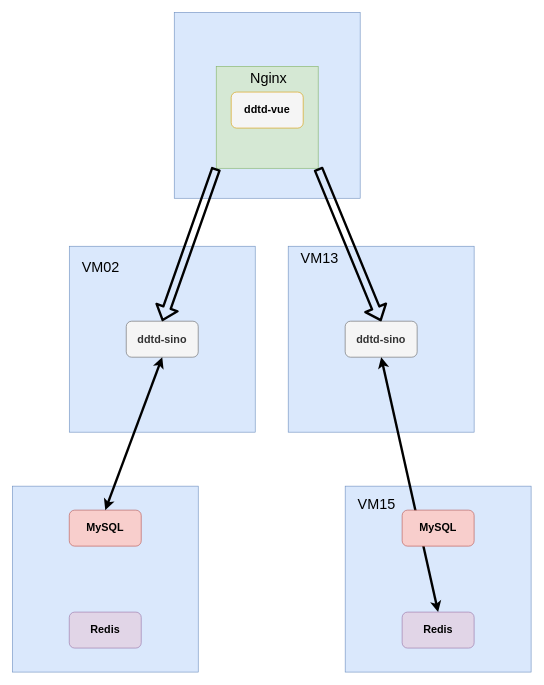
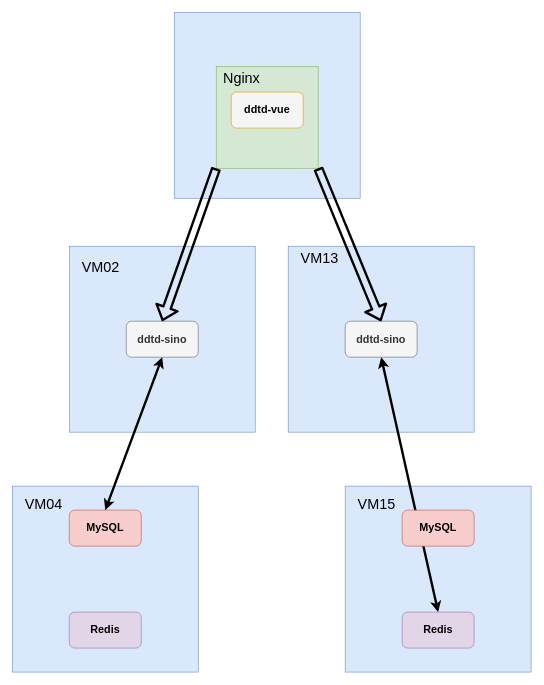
- <mxCell id="14" value="&lt;font style=&quot;font-size: 24px&quot;&gt;Nginx&lt;/font&gt;" style="text;html=1;strokeColor=none;fillColor=none;align=center;verticalAlign=middle;whiteSpace=wrap;rounded=0;" vertex="1" parent="10"><mxGeometry x="115" y="100" width="85" height="20" as="geometry" /></mxCell>
+ <mxCell id="14" value="&lt;font style=&quot;font-size: 24px&quot;&gt;Nginx&lt;/font&gt;" style="text;html=1;strokeColor=none;fillColor=none;align=center;verticalAlign=middle;whiteSpace=wrap;rounded=0;" vertex="1" parent="10"><mxGeometry x="70" y="100" width="85" height="20" as="geometry" /></mxCell>
+ <mxCell id="23" value="&lt;font style=&quot;font-size: 24px&quot;&gt;VM04&lt;/font&gt;" style="text;html=1;strokeColor=none;fillColor=none;align=center;verticalAlign=middle;whiteSpace=wrap;rounded=0;" vertex="1" parent="1"><mxGeometry x="30" y="830" width="85" height="20" as="geometry" /></mxCell>
